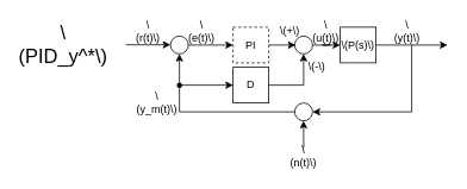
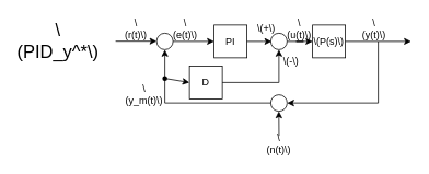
- <mxCell id="3" value="PI" style="rounded=0;whiteSpace=wrap;html=1;fillColor=none;dashed=1;" vertex="1" parent="1"><mxGeometry x="260" y="30" width="40" height="40" as="geometry" /></mxCell>
+ <mxCell id="3" value="PI" style="rounded=0;whiteSpace=wrap;html=1;fillColor=none;" vertex="1" parent="1"><mxGeometry x="260" y="30" width="40" height="40" as="geometry" /></mxCell>
- <mxCell id="21" value="D" style="rounded=0;whiteSpace=wrap;html=1;fillColor=none;" vertex="1" parent="1"><mxGeometry x="260" y="75" width="40" height="40" as="geometry" /></mxCell>
+ <mxCell id="21" value="D" style="rounded=0;whiteSpace=wrap;html=1;fillColor=none;" vertex="1" parent="1"><mxGeometry x="230" y="80" width="40" height="40" as="geometry" /></mxCell>
